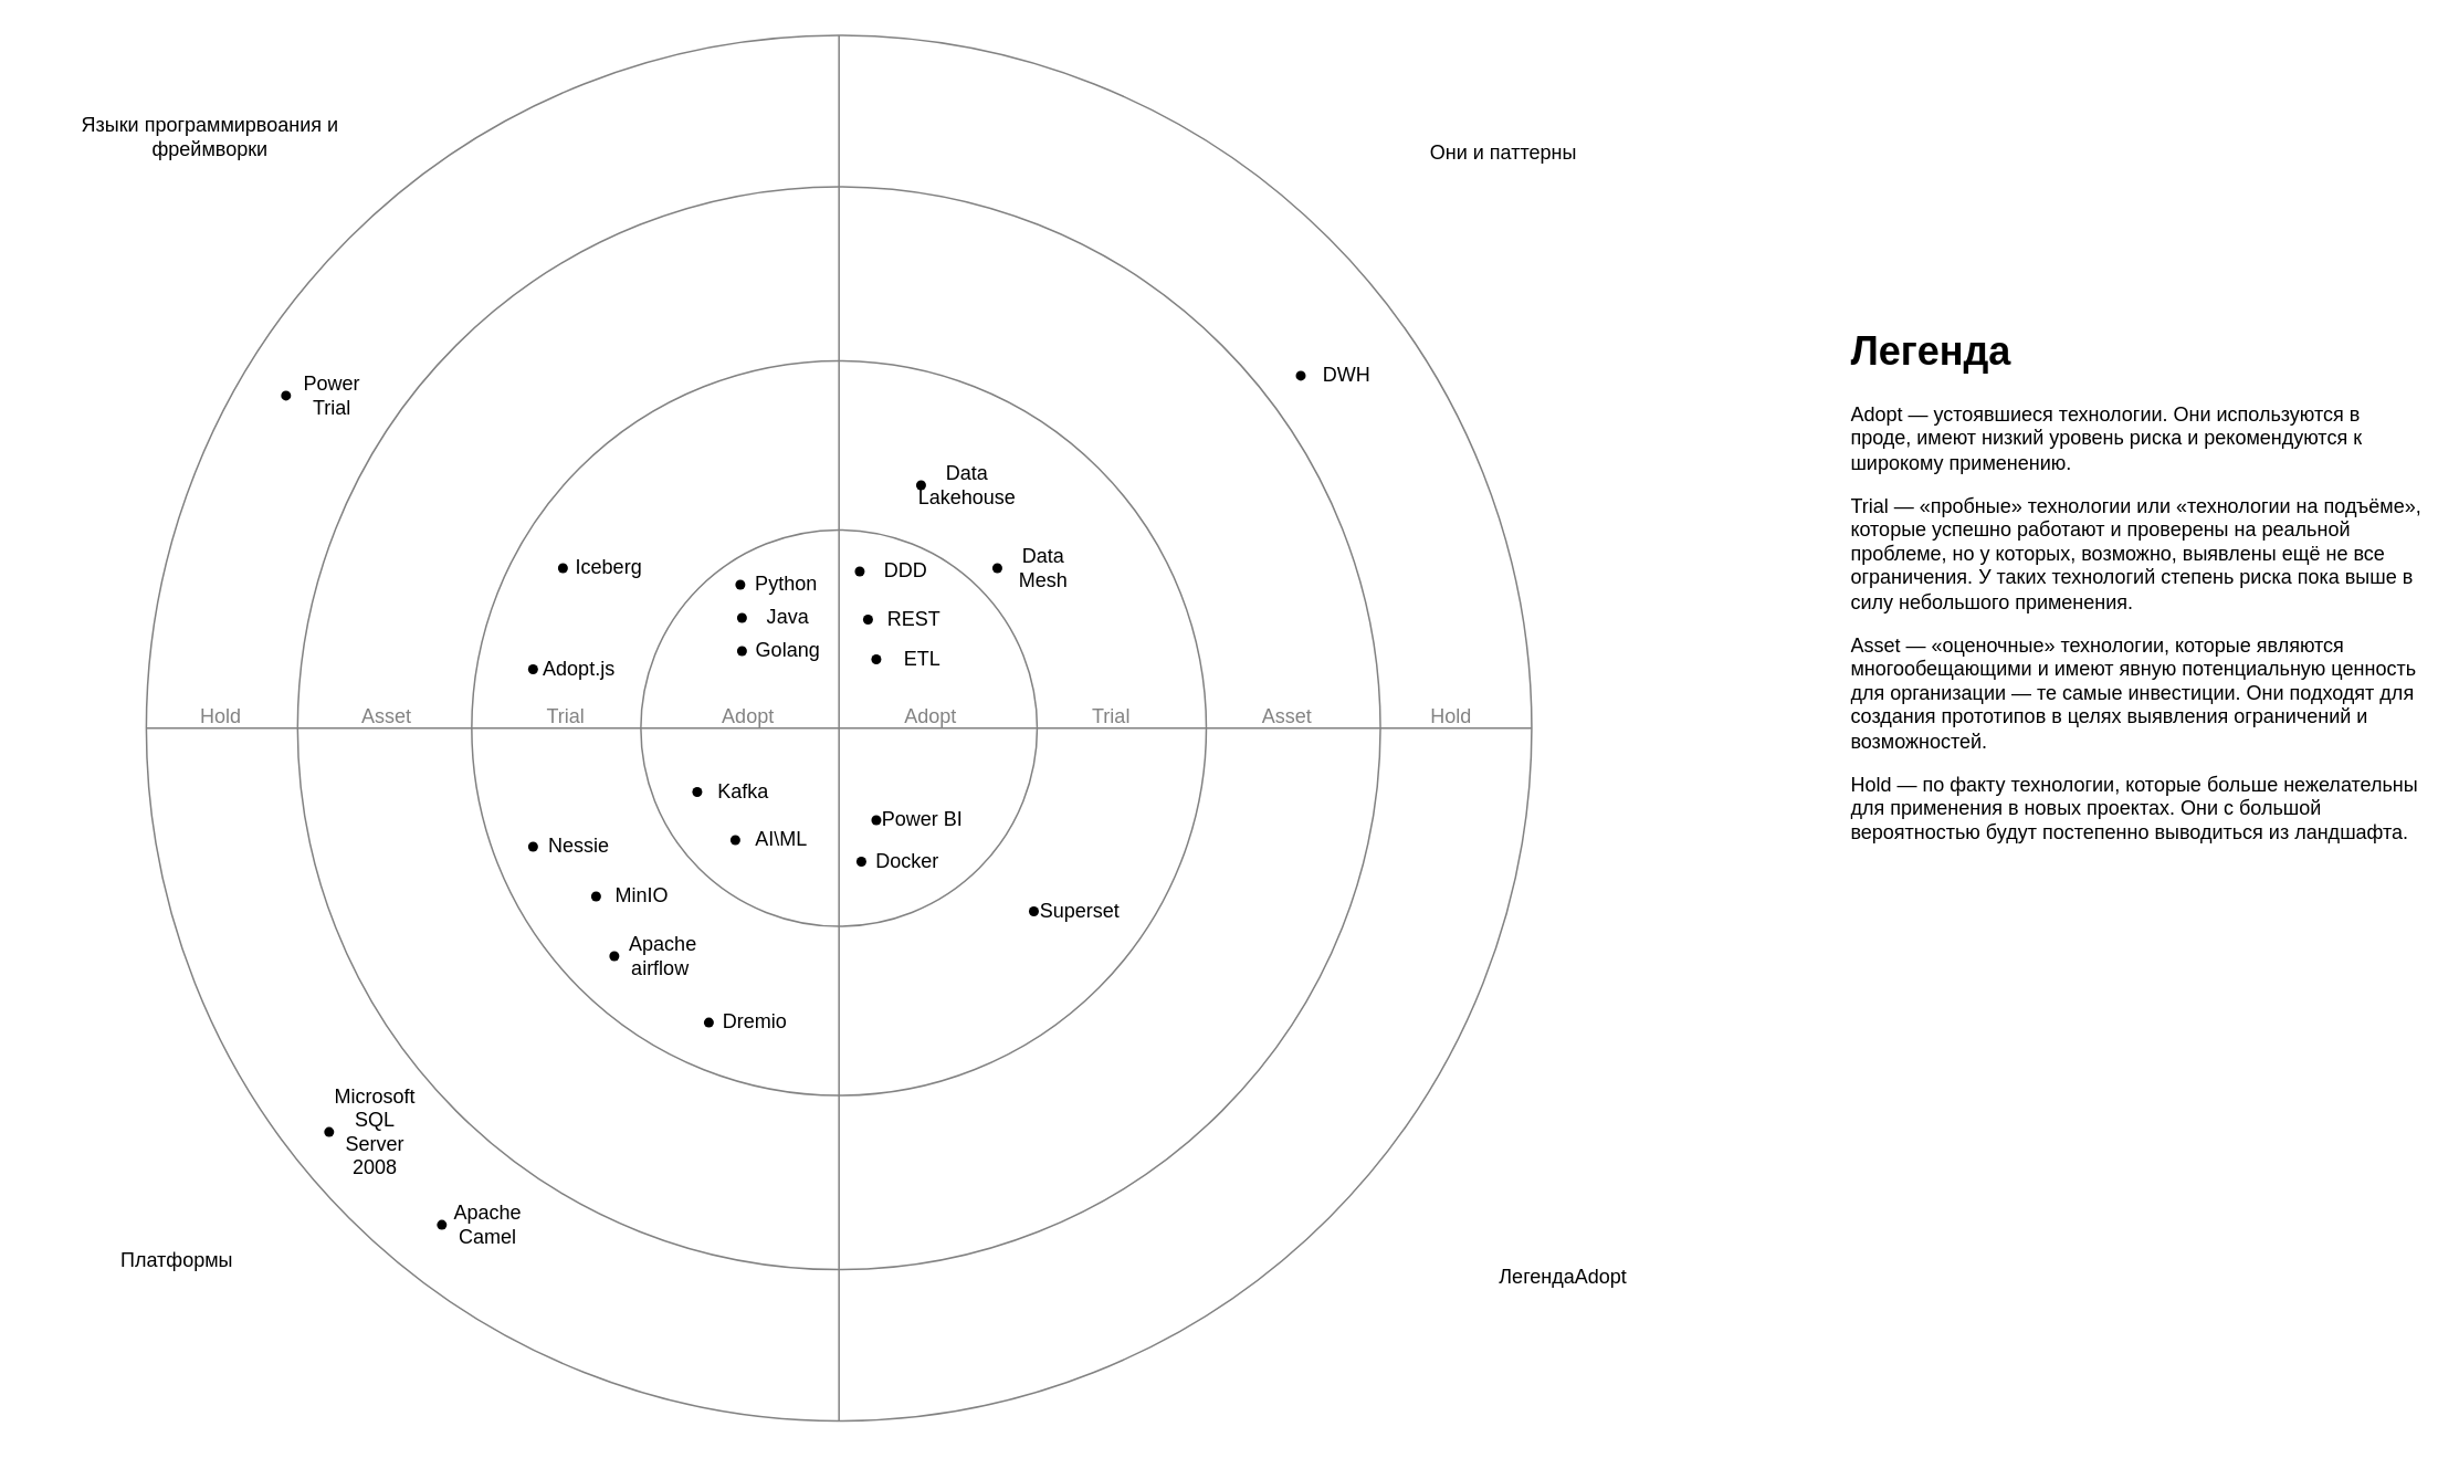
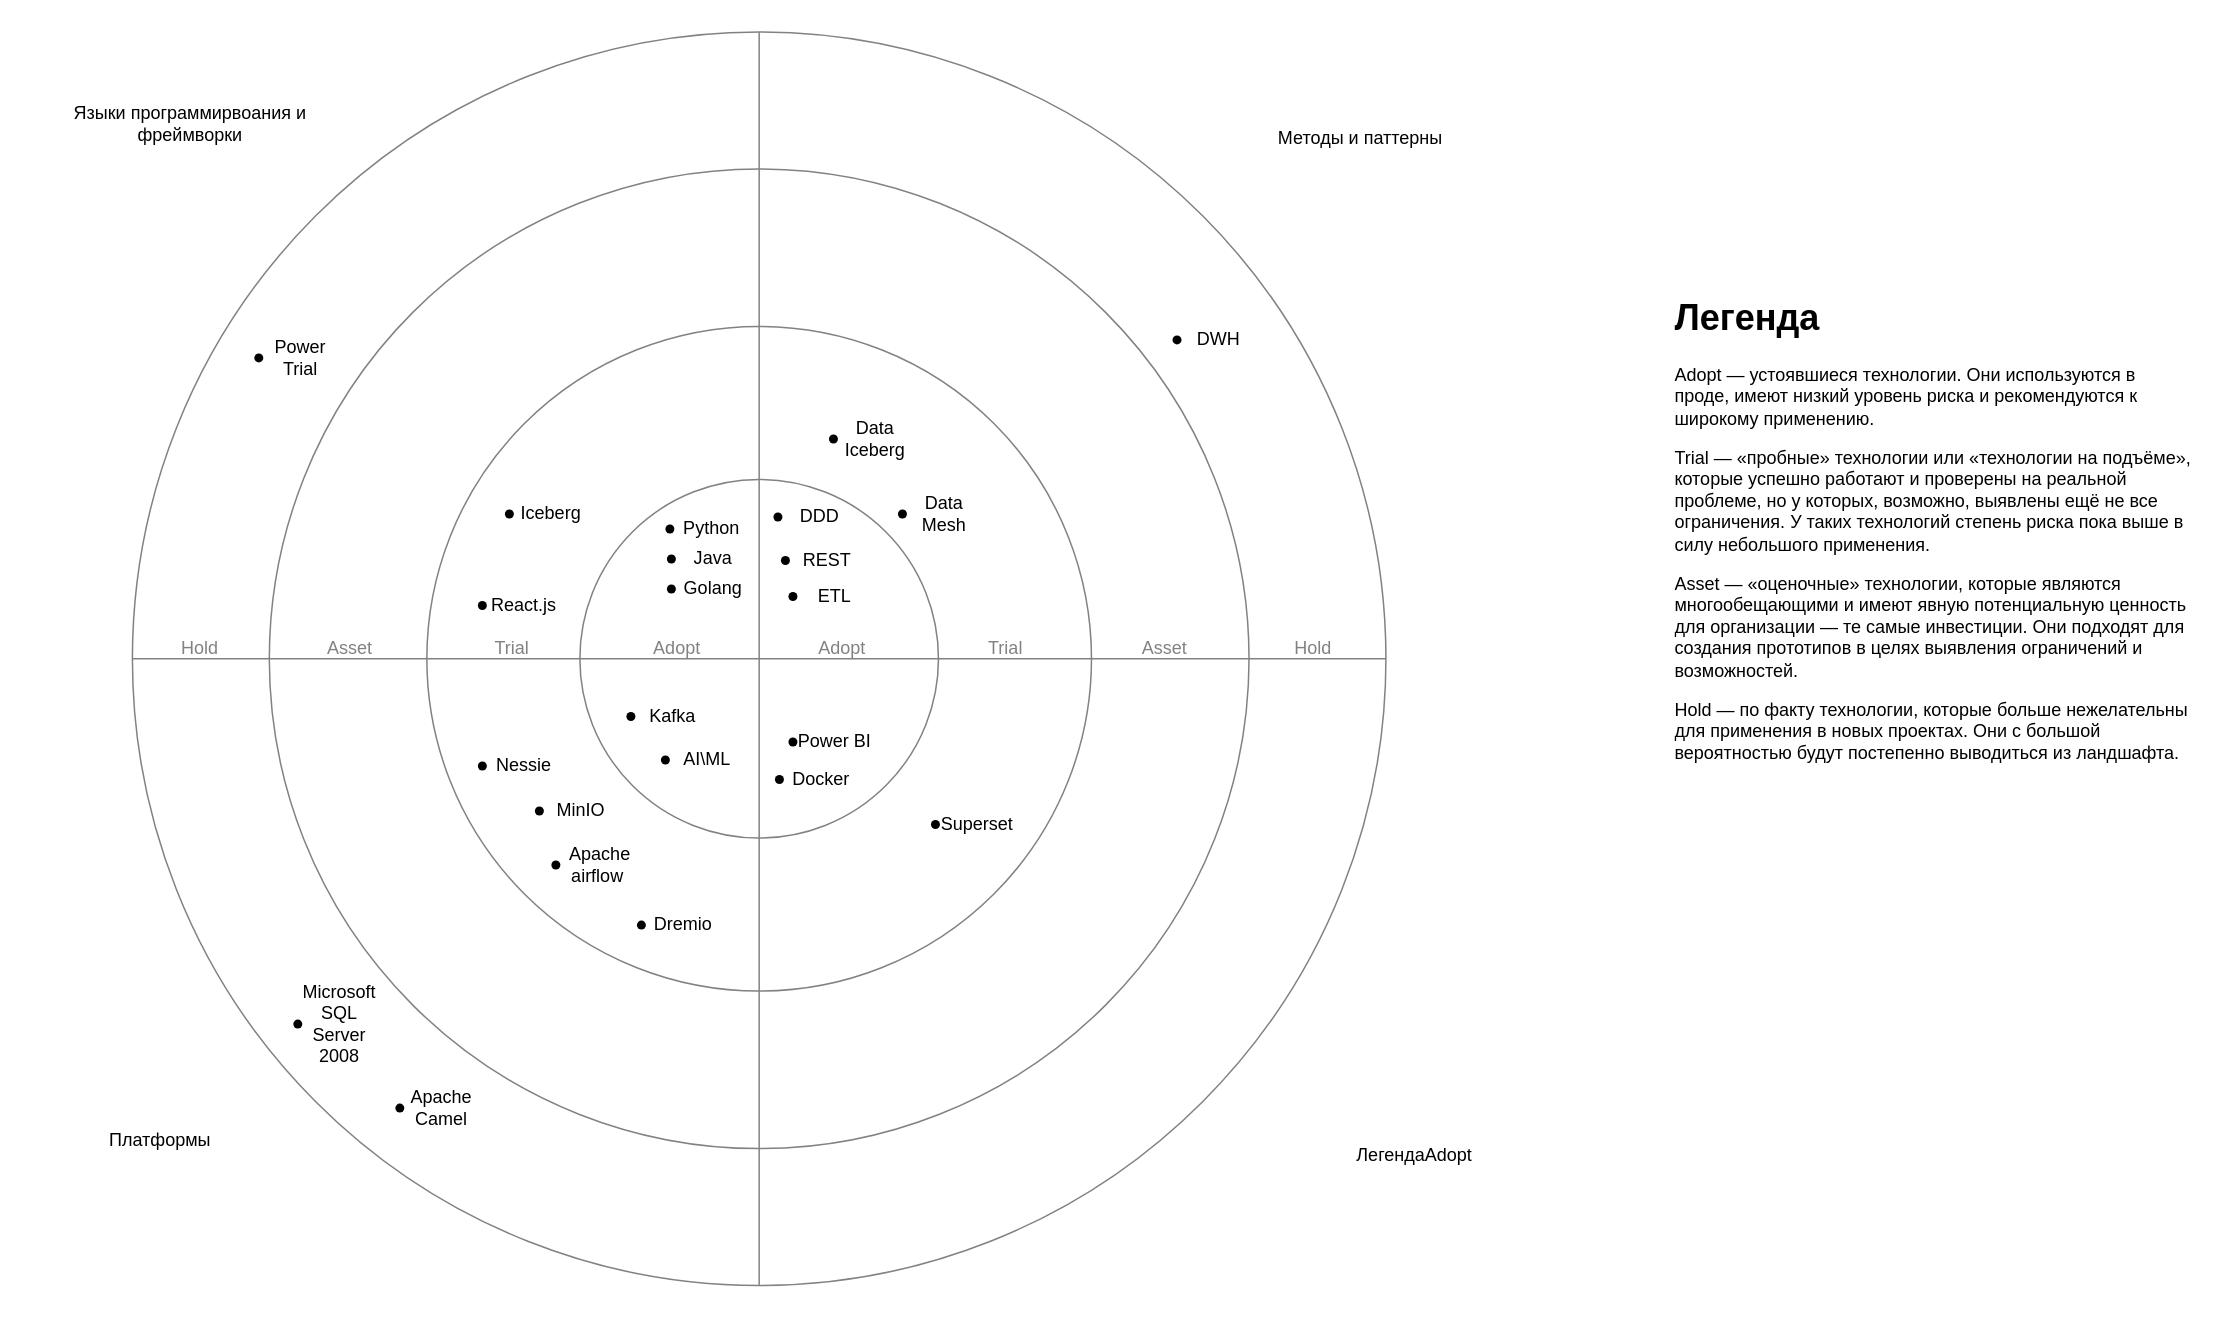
- <mxCell id="9" value="Они и паттерны" style="text;html=1;align=center;verticalAlign=middle;whiteSpace=wrap;rounded=0;" parent="1" vertex="1"><mxGeometry x="820" y="38" width="173" height="107" as="geometry" /></mxCell>
+ <mxCell id="9" value="Методы и паттерны" style="text;html=1;align=center;verticalAlign=middle;whiteSpace=wrap;rounded=0;" parent="1" vertex="1"><mxGeometry x="820" y="38" width="173" height="107" as="geometry" /></mxCell>
- <mxCell id="70" value="Data Lakehouse" style="text;html=1;align=center;verticalAlign=middle;whiteSpace=wrap;rounded=0;" parent="68" vertex="1"><mxGeometry x="8" width="60" height="30" as="geometry" /></mxCell>
+ <mxCell id="70" value="Data Iceberg" style="text;html=1;align=center;verticalAlign=middle;whiteSpace=wrap;rounded=0;" parent="68" vertex="1"><mxGeometry x="8" width="60" height="30" as="geometry" /></mxCell>
- <mxCell id="27" value="Adopt.js" style="text;html=1;align=center;verticalAlign=middle;whiteSpace=wrap;rounded=0;" parent="25" vertex="1"><mxGeometry x="8" width="60" height="30" as="geometry" /></mxCell>
+ <mxCell id="27" value="React.js" style="text;html=1;align=center;verticalAlign=middle;whiteSpace=wrap;rounded=0;" parent="25" vertex="1"><mxGeometry x="8" width="60" height="30" as="geometry" /></mxCell>
